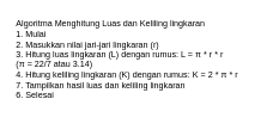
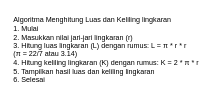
- <mxCell id="2" value="&lt;div&gt;Algoritma Menghitung Luas dan Keliling lingkaran&lt;/div&gt;&lt;div&gt;1. Mulai&lt;/div&gt;&lt;div&gt;2. Masukkan nilai jari-jari lingkaran (r)&lt;/div&gt;&lt;div&gt;3. Hitung luas lingkaran (L) dengan rumus: L = π * r * r&lt;/div&gt;(π = 22/7 atau 3.14)&lt;div&gt;4. Hitung keliling lingkaran (K) dengan rumus: K = 2 * π * r&lt;/div&gt;&lt;div&gt;7. Tampilkan hasil luas dan keliling lingkaran&lt;/div&gt;&lt;div&gt;6. Selesai&lt;/div&gt;&lt;div style=&quot;&quot;&gt;&lt;br&gt;&lt;/div&gt;" style="text;html=1;align=left;verticalAlign=middle;resizable=0;points=[];autosize=1;strokeColor=none;fillColor=none;" vertex="1" parent="1"><mxGeometry x="20" y="20" width="330" height="140" as="geometry" /></mxCell>
+ <mxCell id="2" value="&lt;div&gt;Algoritma Menghitung Luas dan Keliling lingkaran&lt;/div&gt;&lt;div&gt;1. Mulai&lt;/div&gt;&lt;div&gt;2. Masukkan nilai jari-jari lingkaran (r)&lt;/div&gt;&lt;div&gt;3. Hitung luas lingkaran (L) dengan rumus: L = π * r * r&lt;/div&gt;(π = 22/7 atau 3.14)&lt;div&gt;4. Hitung keliling lingkaran (K) dengan rumus: K = 2 * π * r&lt;/div&gt;&lt;div&gt;5. Tampilkan hasil luas dan keliling lingkaran&lt;/div&gt;&lt;div&gt;6. Selesai&lt;/div&gt;&lt;div style=&quot;&quot;&gt;&lt;br&gt;&lt;/div&gt;" style="text;html=1;align=left;verticalAlign=middle;resizable=0;points=[];autosize=1;strokeColor=none;fillColor=none;" vertex="1" parent="1"><mxGeometry x="20" y="20" width="330" height="140" as="geometry" /></mxCell>
